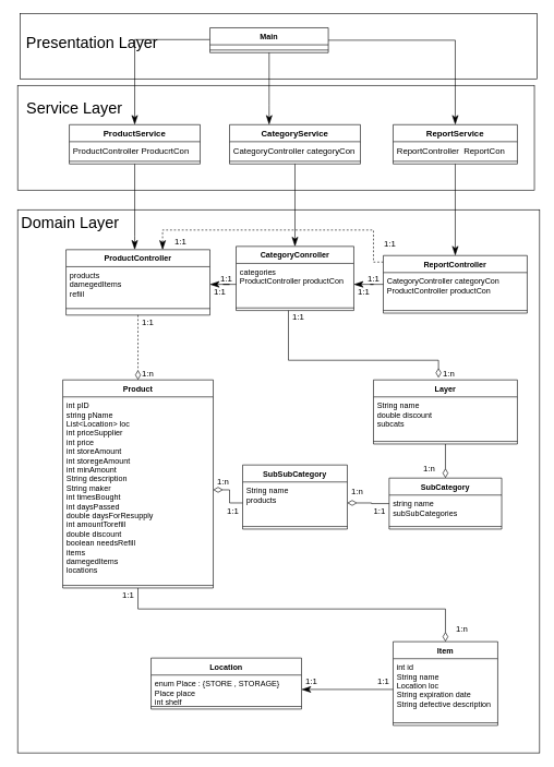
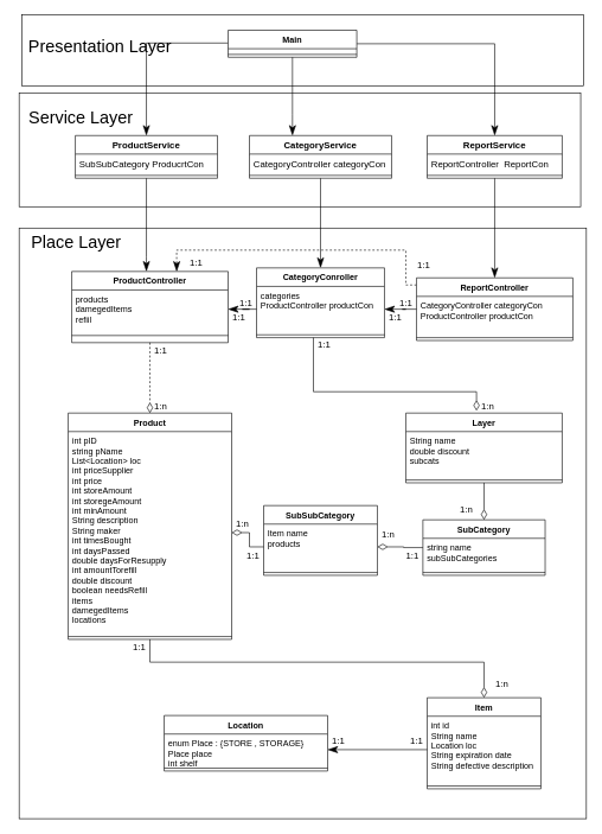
- <mxCell id="58" value="ProductController ProducrtCon" style="text;strokeColor=none;fillColor=none;align=left;verticalAlign=top;spacingLeft=4;spacingRight=4;overflow=hidden;rotatable=0;points=[[0,0.5],[1,0.5]];portConstraint=eastwest;fontSize=13;" parent="57" vertex="1"><mxGeometry y="26" width="200" height="26" as="geometry" /></mxCell>
+ <mxCell id="58" value="SubSubCategory ProducrtCon" style="text;strokeColor=none;fillColor=none;align=left;verticalAlign=top;spacingLeft=4;spacingRight=4;overflow=hidden;rotatable=0;points=[[0,0.5],[1,0.5]];portConstraint=eastwest;fontSize=13;" parent="57" vertex="1"><mxGeometry y="26" width="200" height="26" as="geometry" /></mxCell>
- <mxCell id="47" value="&lt;font style=&quot;font-size: 24px&quot;&gt;Domain Layer&lt;/font&gt;" style="text;html=1;strokeColor=none;fillColor=none;align=center;verticalAlign=middle;whiteSpace=wrap;rounded=0;" parent="1" vertex="1"><mxGeometry x="20" y="320" width="173" height="39" as="geometry" /></mxCell>
+ <mxCell id="47" value="&lt;font style=&quot;font-size: 24px&quot;&gt;Place Layer&lt;/font&gt;" style="text;html=1;strokeColor=none;fillColor=none;align=center;verticalAlign=middle;whiteSpace=wrap;rounded=0;" parent="1" vertex="1"><mxGeometry x="20" y="320" width="173" height="39" as="geometry" /></mxCell>
- <mxCell id="30" value="String name&#10;products" style="text;strokeColor=none;fillColor=none;align=left;verticalAlign=top;spacingLeft=4;spacingRight=4;overflow=hidden;rotatable=0;points=[[0,0.5],[1,0.5]];portConstraint=eastwest;" parent="29" vertex="1"><mxGeometry y="26" width="160" height="64" as="geometry" /></mxCell>
+ <mxCell id="30" value="Item name&#10;products" style="text;strokeColor=none;fillColor=none;align=left;verticalAlign=top;spacingLeft=4;spacingRight=4;overflow=hidden;rotatable=0;points=[[0,0.5],[1,0.5]];portConstraint=eastwest;" parent="29" vertex="1"><mxGeometry y="26" width="160" height="64" as="geometry" /></mxCell>
